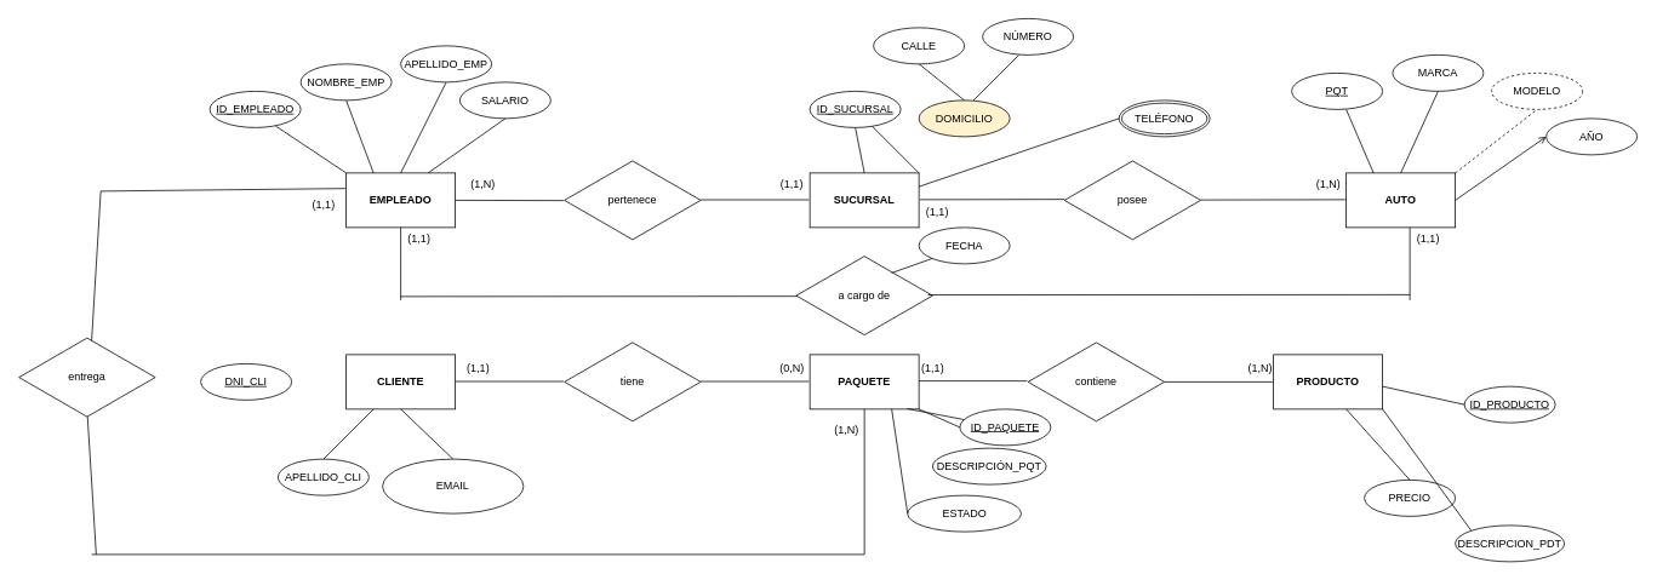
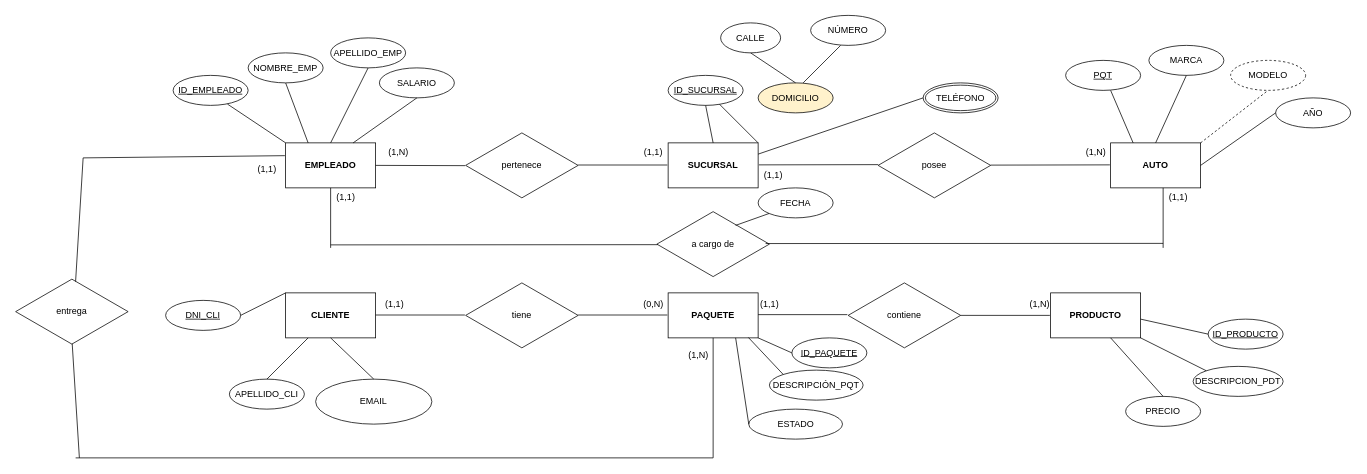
- <mxCell id="16" value="CALLE" style="ellipse;whiteSpace=wrap;html=1;align=center;" parent="1" vertex="1"><mxGeometry x="960" y="30" width="100" height="40" as="geometry" /></mxCell>
+ <mxCell id="16" value="CALLE" style="ellipse;whiteSpace=wrap;html=1;align=center;" parent="1" vertex="1"><mxGeometry x="960" y="30" width="80" height="40" as="geometry" /></mxCell>
- <mxCell id="65" value="" style="endArrow=open;html=1;rounded=0;exitX=1;exitY=0.5;exitDx=0;exitDy=0;entryX=0;entryY=0.5;entryDx=0;entryDy=0;" parent="1" source="49" target="64" edge="1"><mxGeometry width="50" height="50" relative="1" as="geometry"><mxPoint x="1610" y="200" as="sourcePoint" /><mxPoint x="1700" y="130" as="targetPoint" /></mxGeometry></mxCell>
+ <mxCell id="65" value="" style="endArrow=none;html=1;rounded=0;exitX=1;exitY=0.5;exitDx=0;exitDy=0;entryX=0;entryY=0.5;entryDx=0;entryDy=0;" parent="1" source="49" target="64" edge="1"><mxGeometry width="50" height="50" relative="1" as="geometry"><mxPoint x="1610" y="200" as="sourcePoint" /><mxPoint x="1700" y="130" as="targetPoint" /></mxGeometry></mxCell>
+ <mxCell id="61" value="" style="endArrow=none;html=1;rounded=0;exitX=1;exitY=0.5;exitDx=0;exitDy=0;entryX=0;entryY=0;entryDx=0;entryDy=0;" parent="1" source="58" target="25" edge="1"><mxGeometry width="50" height="50" relative="1" as="geometry"><mxPoint x="350" y="420" as="sourcePoint" /><mxPoint x="400" y="370" as="targetPoint" /></mxGeometry></mxCell>
- <mxCell id="86" value="" style="endArrow=none;html=1;rounded=0;exitX=0.892;exitY=0.992;exitDx=0;exitDy=0;exitPerimeter=0;" parent="1" source="26" target="81" edge="1"><mxGeometry width="50" height="50" relative="1" as="geometry"><mxPoint x="1020" y="460" as="sourcePoint" /><mxPoint x="1065" y="480" as="targetPoint" /></mxGeometry></mxCell>
+ <mxCell id="86" value="" style="endArrow=none;html=1;rounded=0;entryX=0;entryY=0;entryDx=0;entryDy=0;exitX=0.892;exitY=0.992;exitDx=0;exitDy=0;exitPerimeter=0;" parent="1" source="26" target="82" edge="1"><mxGeometry width="50" height="50" relative="1" as="geometry"><mxPoint x="1020" y="460" as="sourcePoint" /><mxPoint x="1065" y="480" as="targetPoint" /></mxGeometry></mxCell>
- <mxCell id="67" value="DESCRIPCION_PDT" style="ellipse;whiteSpace=wrap;html=1;align=center;" parent="1" vertex="1"><mxGeometry x="1600" y="578" width="120" height="40" as="geometry" /></mxCell>
+ <mxCell id="67" value="DESCRIPCION_PDT" style="ellipse;whiteSpace=wrap;html=1;align=center;" parent="1" vertex="1"><mxGeometry x="1590" y="488" width="120" height="40" as="geometry" /></mxCell>
